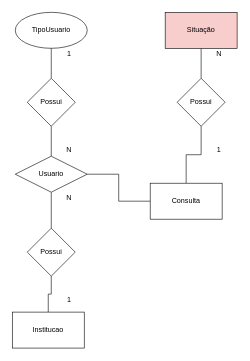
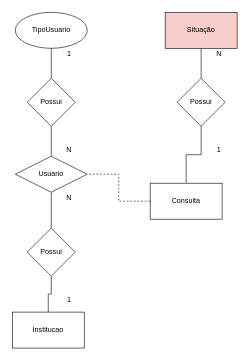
- <mxCell id="6" style="edgeStyle=orthogonalEdgeStyle;rounded=0;orthogonalLoop=1;jettySize=auto;html=1;entryX=1;entryY=0.5;entryDx=0;entryDy=0;endArrow=none;endFill=0;" edge="1" parent="1" source="7" target="20"><mxGeometry relative="1" as="geometry" /></mxCell>
+ <mxCell id="6" style="edgeStyle=orthogonalEdgeStyle;rounded=0;orthogonalLoop=1;jettySize=auto;html=1;entryX=1;entryY=0.5;entryDx=0;entryDy=0;endArrow=none;endFill=0;dashed=1;" edge="1" parent="1" source="7" target="20"><mxGeometry relative="1" as="geometry" /></mxCell>
